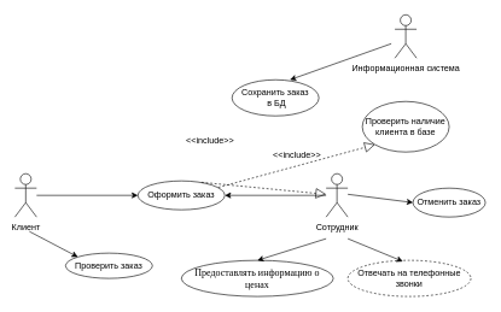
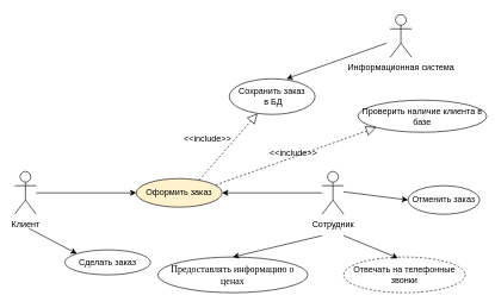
- <mxCell id="7" value="Проверить наличие клиента в базе" style="ellipse;whiteSpace=wrap;html=1;" vertex="1" parent="1"><mxGeometry x="500" y="140" width="120" height="70" as="geometry" /></mxCell>
+ <mxCell id="7" value="Проверить наличие клиента в базе" style="ellipse;whiteSpace=wrap;html=1;" vertex="1" parent="1"><mxGeometry x="500" y="140" width="180" height="45" as="geometry" /></mxCell>
- <mxCell id="12" value="" style="endArrow=block;dashed=1;endFill=0;endSize=12;html=1;rounded=0;exitX=0.733;exitY=0.05;exitDx=0;exitDy=0;exitPerimeter=0;" edge="1" parent="1" source="4" target="3"><mxGeometry width="160" relative="1" as="geometry"><mxPoint x="300" y="160" as="sourcePoint" /><mxPoint x="260" y="170" as="targetPoint" /></mxGeometry></mxCell>
+ <mxCell id="12" value="" style="endArrow=block;dashed=1;endFill=0;endSize=12;html=1;rounded=0;exitX=0.733;exitY=0.05;exitDx=0;exitDy=0;exitPerimeter=0;" edge="1" parent="1" source="4" target="13"><mxGeometry width="160" relative="1" as="geometry"><mxPoint x="300" y="160" as="sourcePoint" /><mxPoint x="260" y="170" as="targetPoint" /></mxGeometry></mxCell>
- <mxCell id="4" value="Оформить заказ" style="ellipse;whiteSpace=wrap;html=1;" vertex="1" parent="1"><mxGeometry x="190" y="250" width="120" height="40" as="geometry" /></mxCell>
+ <mxCell id="4" value="Оформить заказ" style="ellipse;whiteSpace=wrap;html=1;fillColor=#fff2cc;" vertex="1" parent="1"><mxGeometry x="190" y="250" width="120" height="40" as="geometry" /></mxCell>
- <mxCell id="10" value="Проверить заказ" style="ellipse;whiteSpace=wrap;html=1;" vertex="1" parent="1"><mxGeometry x="90" y="350" width="120" height="35" as="geometry" /></mxCell>
+ <mxCell id="10" value="Сделать заказ" style="ellipse;whiteSpace=wrap;html=1;" vertex="1" parent="1"><mxGeometry x="90" y="350" width="120" height="35" as="geometry" /></mxCell>
- <mxCell id="15" value="&lt;font face=&quot;Symbol&quot;&gt;&lt;span style=&quot;font-size: 13.333px;&quot;&gt;Предоставлять информацию о ценах&lt;/span&gt;&lt;/font&gt;" style="ellipse;whiteSpace=wrap;html=1;align=center;" vertex="1" parent="1"><mxGeometry x="250" y="360" width="210" height="50" as="geometry" /></mxCell>
+ <mxCell id="15" value="&lt;font face=&quot;Symbol&quot;&gt;&lt;span style=&quot;font-size: 13.333px;&quot;&gt;Предоставлять информацию о ценах&lt;/span&gt;&lt;/font&gt;" style="ellipse;whiteSpace=wrap;html=1;align=center;" vertex="1" parent="1"><mxGeometry x="220" y="360" width="210" height="50" as="geometry" /></mxCell>
